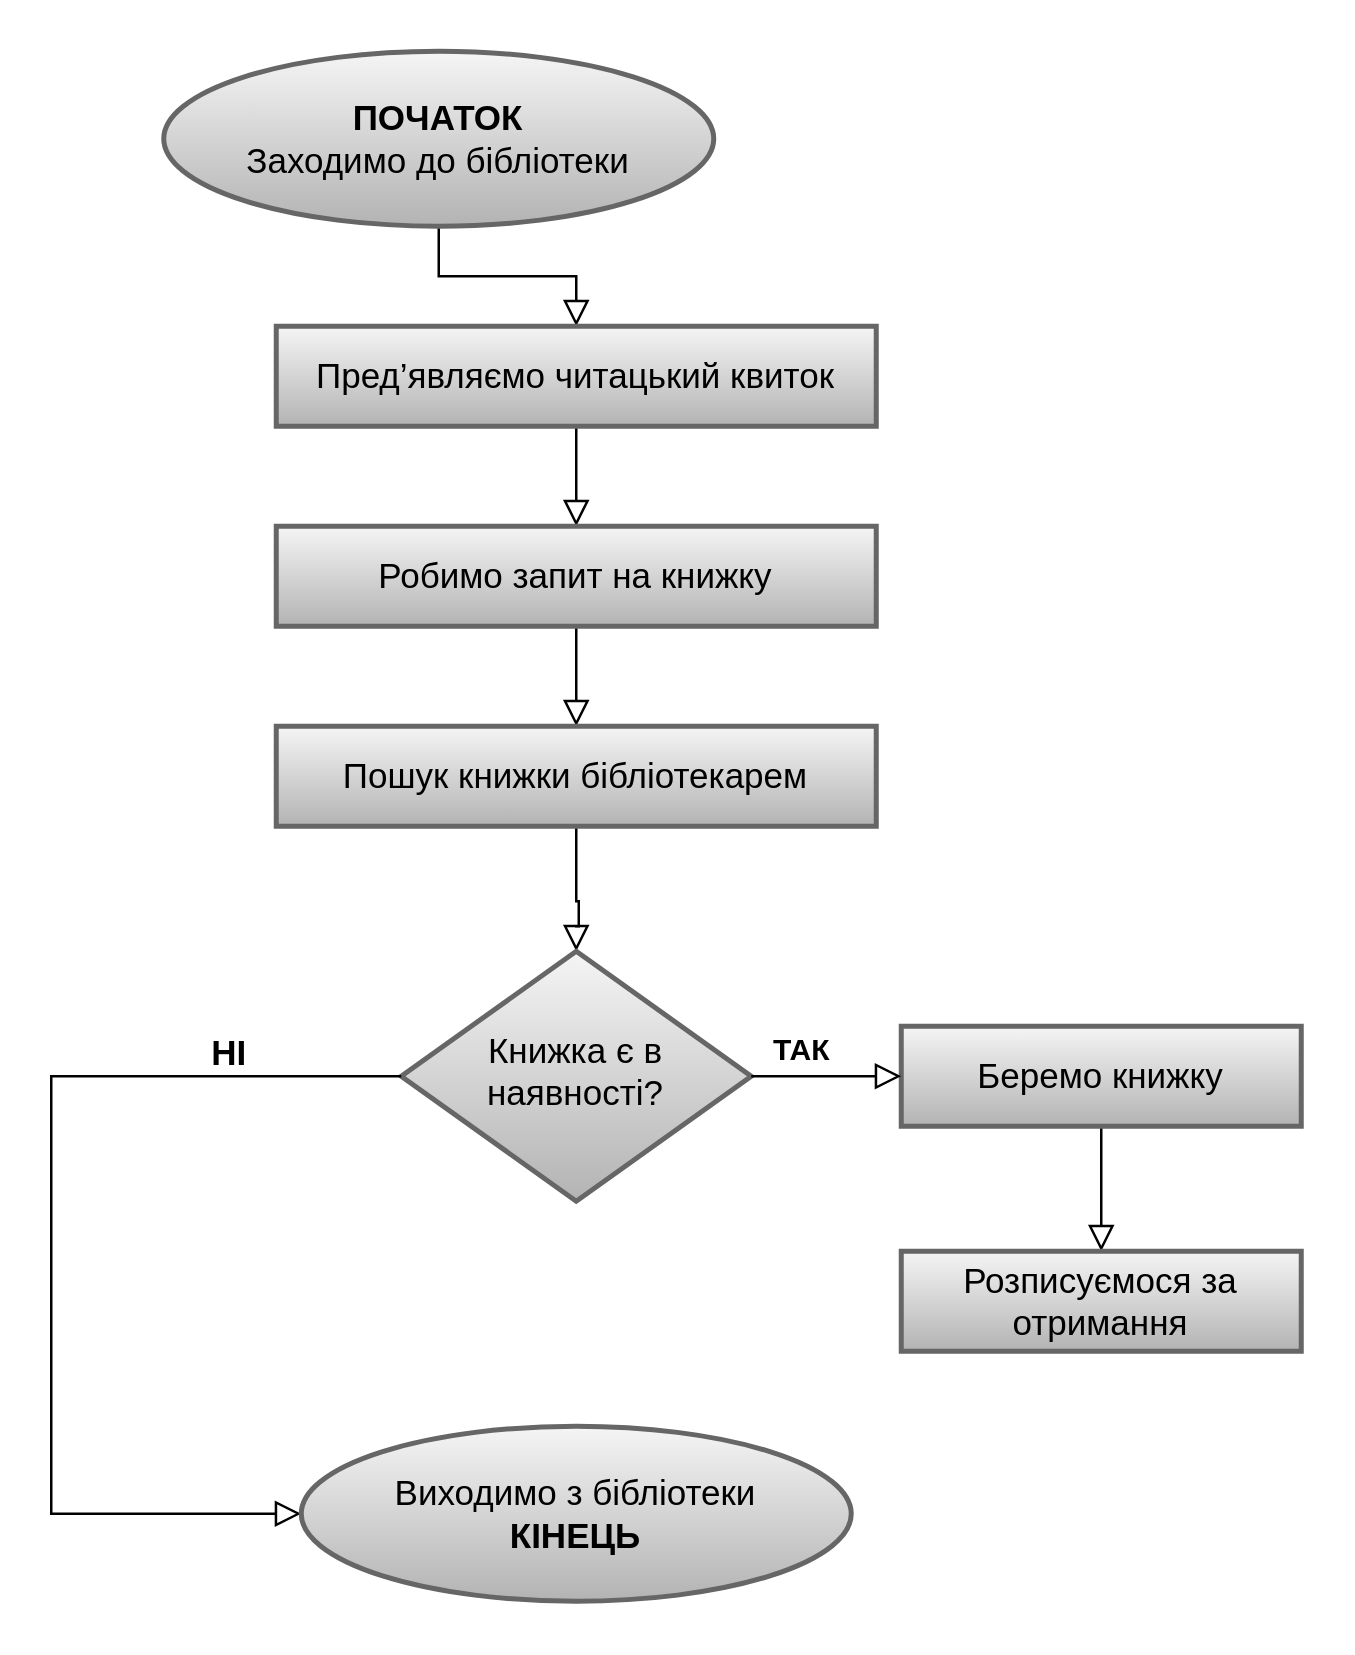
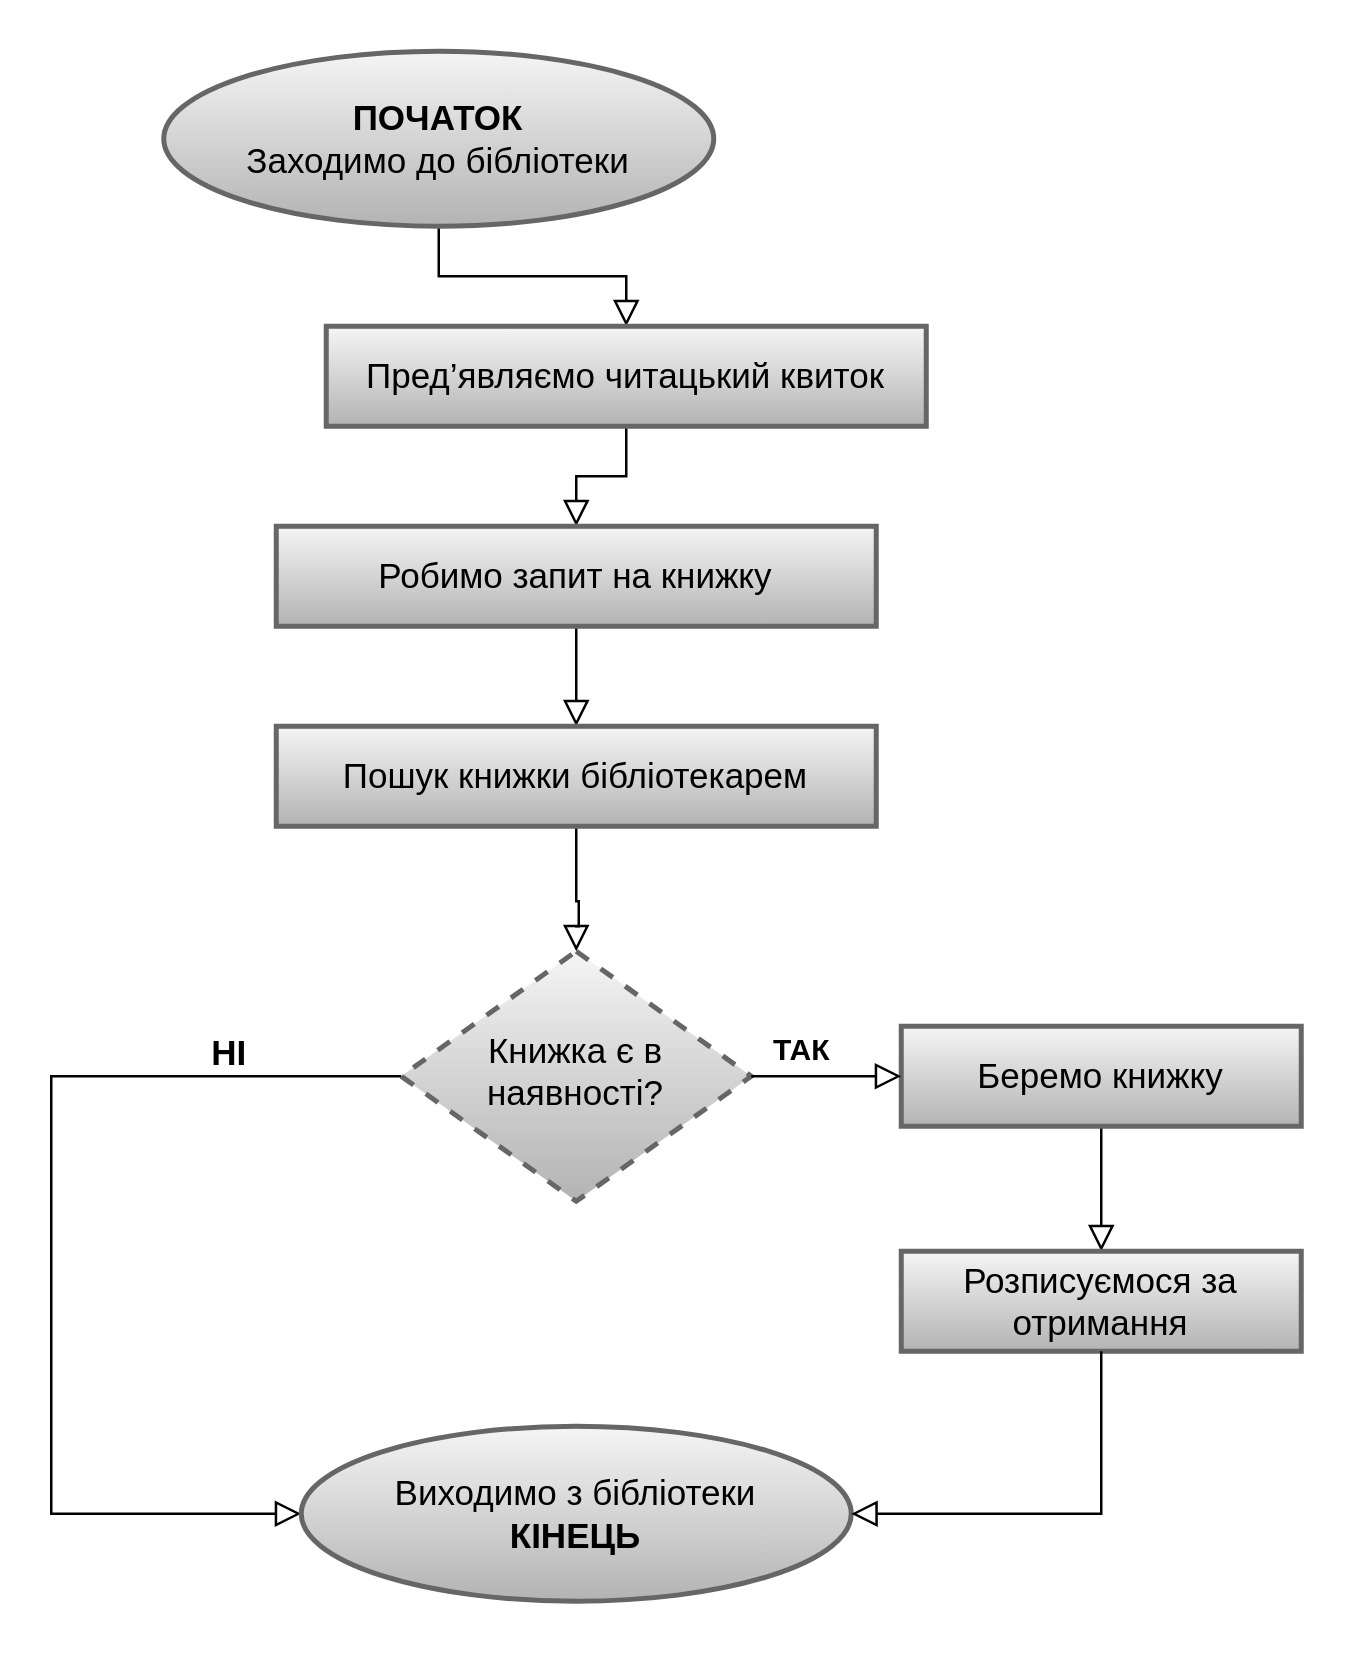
- <mxCell id="6" value="&lt;span style=&quot;font-size: 14px;&quot;&gt;Пред’являємо читацький квиток&lt;/span&gt;" style="rounded=0;whiteSpace=wrap;html=1;strokeWidth=2;gradientColor=#b3b3b3;fillColor=#f5f5f5;strokeColor=#666666;fontSize=14;fontFamily=Helvetica;" vertex="1" parent="1"><mxGeometry x="110" y="130" width="240" height="40" as="geometry" /></mxCell>
+ <mxCell id="6" value="&lt;span style=&quot;font-size: 14px;&quot;&gt;Пред’являємо читацький квиток&lt;/span&gt;" style="rounded=0;whiteSpace=wrap;html=1;strokeWidth=2;gradientColor=#b3b3b3;fillColor=#f5f5f5;strokeColor=#666666;fontSize=14;fontFamily=Helvetica;" vertex="1" parent="1"><mxGeometry x="130" y="130" width="240" height="40" as="geometry" /></mxCell>
- <mxCell id="8" value="&lt;span style=&quot;font-size: 14px;&quot;&gt;Книжка є в наявності?&lt;/span&gt;" style="rhombus;whiteSpace=wrap;html=1;shadow=0;fontFamily=Helvetica;fontSize=12;align=center;strokeWidth=2;spacing=6;spacingTop=-4;gradientColor=#b3b3b3;fillColor=#f5f5f5;strokeColor=#666666;" vertex="1" parent="1"><mxGeometry x="160" y="380" width="140" height="100" as="geometry" /></mxCell>
+ <mxCell id="8" value="&lt;span style=&quot;font-size: 14px;&quot;&gt;Книжка є в наявності?&lt;/span&gt;" style="rhombus;whiteSpace=wrap;html=1;shadow=0;fontFamily=Helvetica;fontSize=12;align=center;strokeWidth=2;spacing=6;spacingTop=-4;gradientColor=#b3b3b3;fillColor=#f5f5f5;strokeColor=#666666;dashed=1;" vertex="1" parent="1"><mxGeometry x="160" y="380" width="140" height="100" as="geometry" /></mxCell>
+ <mxCell id="16" value="" style="edgeStyle=orthogonalEdgeStyle;rounded=0;html=1;jettySize=auto;orthogonalLoop=1;fontSize=11;endArrow=block;endFill=0;endSize=8;strokeWidth=1;shadow=0;labelBackgroundColor=none;exitX=0.5;exitY=1;exitDx=0;exitDy=0;entryX=1;entryY=0.5;entryDx=0;entryDy=0;" edge="1" parent="1" source="14" target="15"><mxGeometry x="-0.216" y="20" relative="1" as="geometry"><mxPoint as="offset" /><mxPoint x="210" y="650" as="sourcePoint" /><mxPoint x="210" y="690" as="targetPoint" /><Array as="points"><mxPoint x="440" y="605" /></Array></mxGeometry></mxCell>
